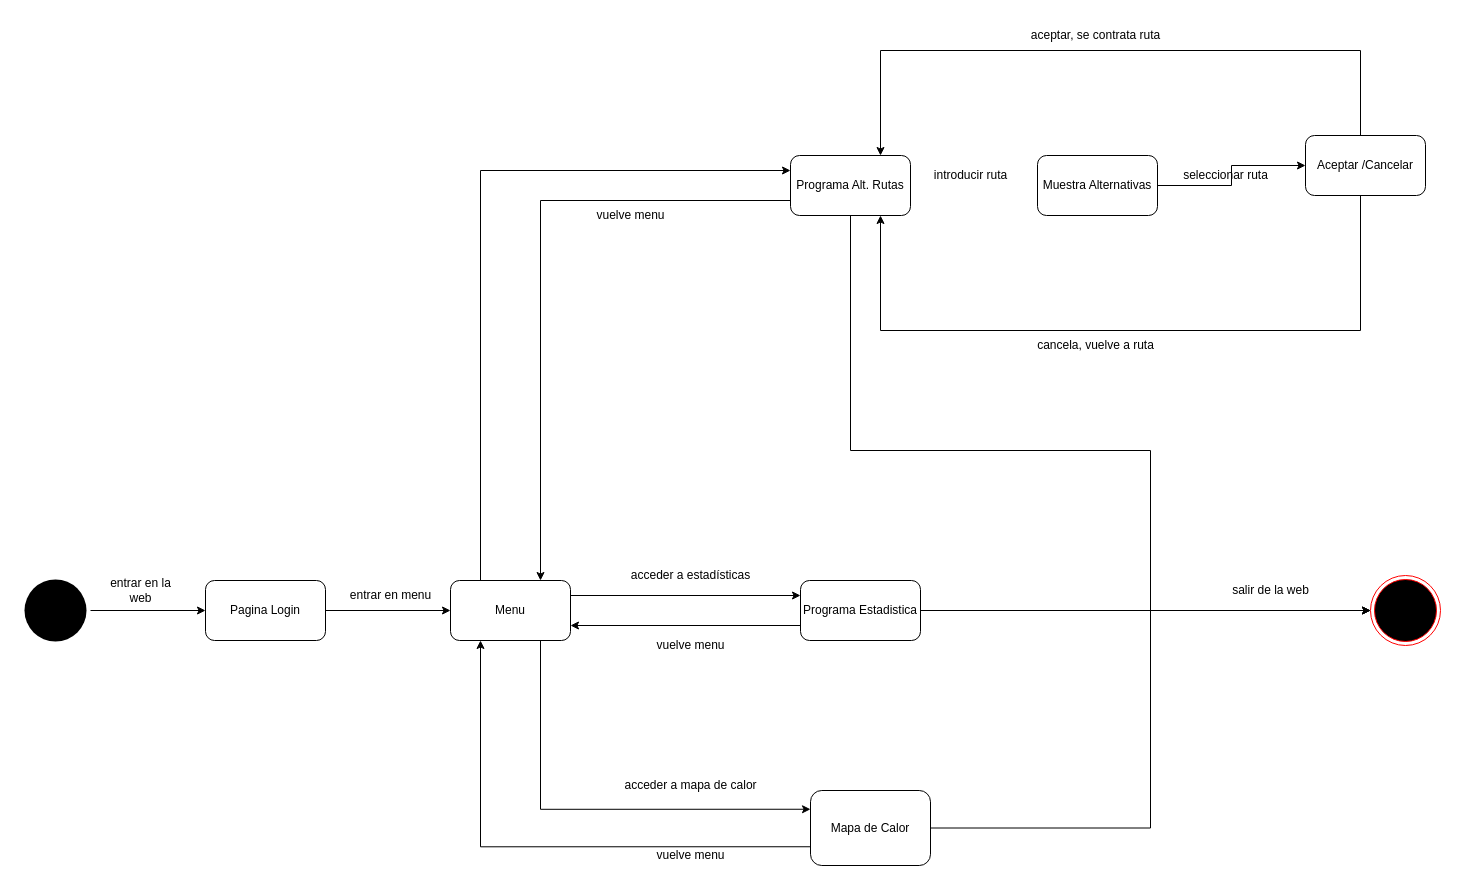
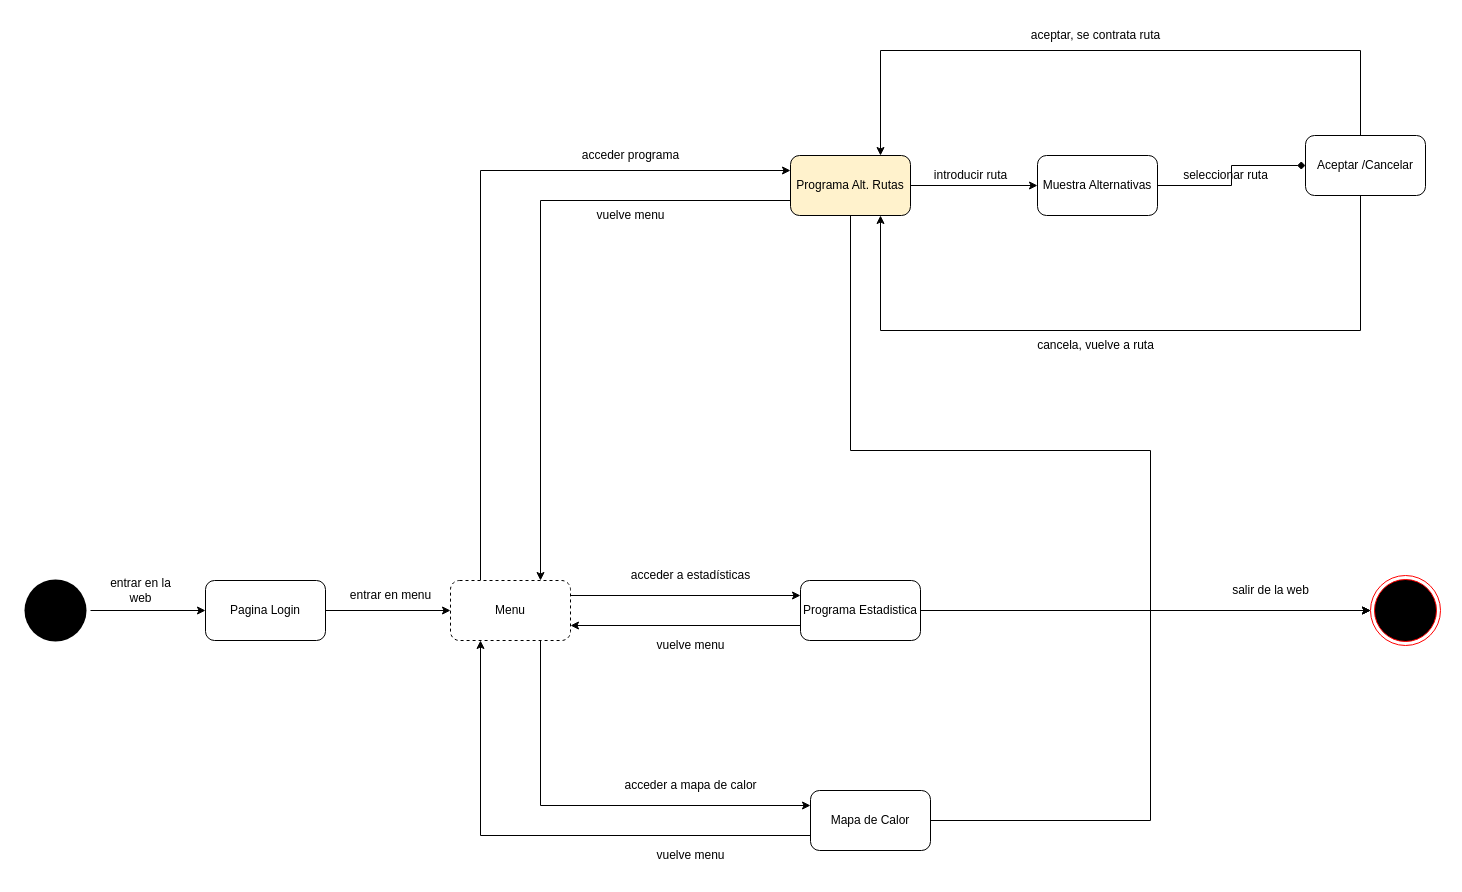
+ <mxCell id="18" value="acceder programa" style="text;html=1;align=center;verticalAlign=middle;resizable=0;points=[];autosize=1;strokeColor=none;fillColor=none;" parent="1" vertex="1"><mxGeometry x="570" y="140" width="120" height="30" as="geometry" /></mxCell>
- <mxCell id="19" style="edgeStyle=orthogonalEdgeStyle;rounded=0;orthogonalLoop=1;jettySize=auto;html=1;" parent="1" source="20" target="24" edge="1"><mxGeometry relative="1" as="geometry" /></mxCell>
+ <mxCell id="19" style="edgeStyle=orthogonalEdgeStyle;rounded=0;orthogonalLoop=1;jettySize=auto;html=1;endArrow=diamond;" parent="1" source="20" target="24" edge="1"><mxGeometry relative="1" as="geometry" /></mxCell>
- <mxCell id="17" value="Programa Alt. Rutas" style="rounded=1;whiteSpace=wrap;html=1;" parent="1" vertex="1"><mxGeometry x="790" y="155" width="120" height="60" as="geometry" /></mxCell>
+ <mxCell id="17" value="Programa Alt. Rutas" style="rounded=1;whiteSpace=wrap;html=1;fillColor=#fff2cc;" parent="1" vertex="1"><mxGeometry x="790" y="155" width="120" height="60" as="geometry" /></mxCell>
+ <mxCell id="15" style="edgeStyle=orthogonalEdgeStyle;rounded=0;orthogonalLoop=1;jettySize=auto;html=1;" parent="1" source="17" target="20" edge="1"><mxGeometry relative="1" as="geometry" /></mxCell>
- <mxCell id="14" value="Menu" style="rounded=1;whiteSpace=wrap;html=1;" parent="1" vertex="1"><mxGeometry x="450" y="580" width="120" height="60" as="geometry" /></mxCell>
+ <mxCell id="14" value="Menu" style="rounded=1;whiteSpace=wrap;html=1;dashed=1;" parent="1" vertex="1"><mxGeometry x="450" y="580" width="120" height="60" as="geometry" /></mxCell>
- <mxCell id="36" value="Mapa de Calor" style="rounded=1;whiteSpace=wrap;html=1;" parent="1" vertex="1"><mxGeometry x="810" y="790" width="120" height="75" as="geometry" /></mxCell>
+ <mxCell id="36" value="Mapa de Calor" style="rounded=1;whiteSpace=wrap;html=1;" parent="1" vertex="1"><mxGeometry x="810" y="790" width="120" height="60" as="geometry" /></mxCell>
